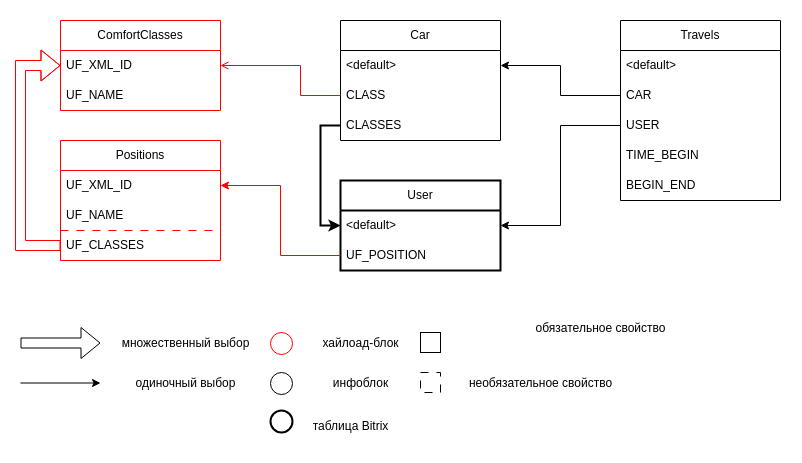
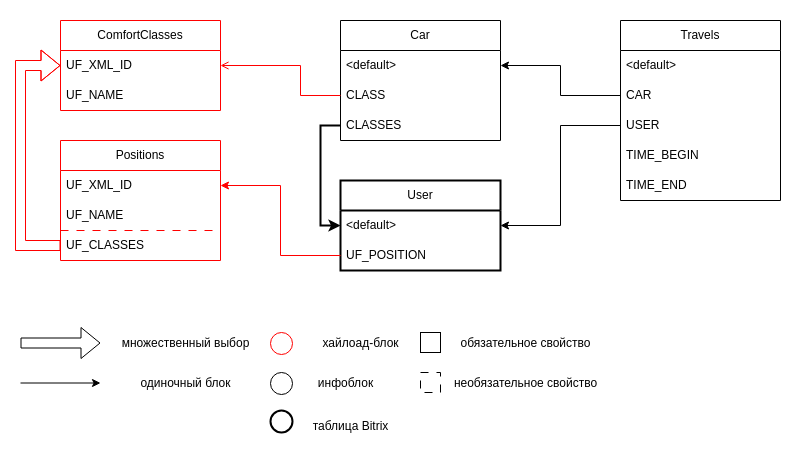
- <mxCell id="21" value="BEGIN_END" style="text;strokeColor=none;fillColor=none;align=left;verticalAlign=middle;spacingLeft=4;spacingRight=4;overflow=hidden;points=[[0,0.5],[1,0.5]];portConstraint=eastwest;rotatable=0;whiteSpace=wrap;html=1;" vertex="1" parent="16"><mxGeometry y="150" width="160" height="30" as="geometry" /></mxCell>
+ <mxCell id="21" value="TIME_END" style="text;strokeColor=none;fillColor=none;align=left;verticalAlign=middle;spacingLeft=4;spacingRight=4;overflow=hidden;points=[[0,0.5],[1,0.5]];portConstraint=eastwest;rotatable=0;whiteSpace=wrap;html=1;" vertex="1" parent="16"><mxGeometry y="150" width="160" height="30" as="geometry" /></mxCell>
- <mxCell id="39" value="&lt;div&gt;обязательное свойство&lt;/div&gt;" style="text;html=1;align=center;verticalAlign=middle;resizable=0;points=[];autosize=1;strokeColor=none;fillColor=none;" vertex="1" parent="1"><mxGeometry x="525" y="313" width="150" height="30" as="geometry" /></mxCell>
+ <mxCell id="39" value="&lt;div&gt;обязательное свойство&lt;/div&gt;" style="text;html=1;align=center;verticalAlign=middle;resizable=0;points=[];autosize=1;strokeColor=none;fillColor=none;" vertex="1" parent="1"><mxGeometry x="450" y="328" width="150" height="30" as="geometry" /></mxCell>
- <mxCell id="31" value="&lt;div&gt;одиночный выбор&lt;/div&gt;" style="text;html=1;align=center;verticalAlign=middle;resizable=0;points=[];autosize=1;strokeColor=none;fillColor=none;" vertex="1" parent="1"><mxGeometry x="125" y="368" width="120" height="30" as="geometry" /></mxCell>
+ <mxCell id="31" value="&lt;div&gt;одиночный блок&lt;/div&gt;" style="text;html=1;align=center;verticalAlign=middle;resizable=0;points=[];autosize=1;strokeColor=none;fillColor=none;" vertex="1" parent="1"><mxGeometry x="125" y="368" width="120" height="30" as="geometry" /></mxCell>
- <mxCell id="35" value="инфоблок" style="text;html=1;align=center;verticalAlign=middle;resizable=0;points=[];autosize=1;strokeColor=none;fillColor=none;" vertex="1" parent="1"><mxGeometry x="320" y="368" width="80" height="30" as="geometry" /></mxCell>
+ <mxCell id="35" value="инфоблок" style="text;html=1;align=center;verticalAlign=middle;resizable=0;points=[];autosize=1;strokeColor=none;fillColor=none;" vertex="1" parent="1"><mxGeometry x="305" y="368" width="80" height="30" as="geometry" /></mxCell>
- <mxCell id="41" value="необязательное свойство" style="text;html=1;align=center;verticalAlign=middle;resizable=0;points=[];autosize=1;strokeColor=none;fillColor=none;" vertex="1" parent="1"><mxGeometry x="455" y="368" width="170" height="30" as="geometry" /></mxCell>
+ <mxCell id="41" value="необязательное свойство" style="text;html=1;align=center;verticalAlign=middle;resizable=0;points=[];autosize=1;strokeColor=none;fillColor=none;" vertex="1" parent="1"><mxGeometry x="440" y="368" width="170" height="30" as="geometry" /></mxCell>
